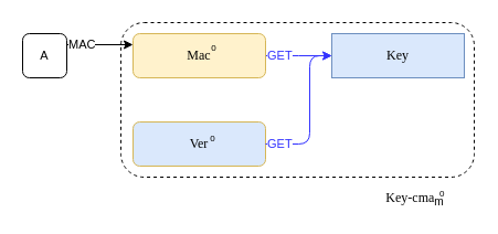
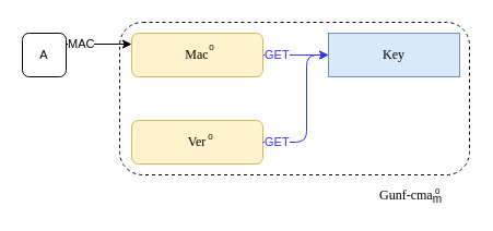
- <mxCell id="8" value="Ver" style="rounded=1;whiteSpace=wrap;html=1;fillColor=#dae8fc;strokeColor=#d6b656;fontFamily=Georgia;" parent="1" vertex="1"><mxGeometry x="120" y="110" width="120" height="40" as="geometry" /></mxCell>
+ <mxCell id="8" value="Ver" style="rounded=1;whiteSpace=wrap;html=1;fillColor=#fff2cc;strokeColor=#d6b656;fontFamily=Georgia;" parent="1" vertex="1"><mxGeometry x="120" y="110" width="120" height="40" as="geometry" /></mxCell>
- <mxCell id="12" value="Key-cma&lt;sub&gt;&lt;font face=&quot;Helvetica&quot;&gt;m&lt;/font&gt;&lt;/sub&gt;" style="text;html=1;align=center;verticalAlign=middle;resizable=0;points=[];autosize=1;fontFamily=Georgia;" vertex="1" parent="1"><mxGeometry x="335" y="170" width="80" height="20" as="geometry" /></mxCell>
+ <mxCell id="12" value="Gunf-cma&lt;sub&gt;&lt;font face=&quot;Helvetica&quot;&gt;m&lt;/font&gt;&lt;/sub&gt;" style="text;html=1;align=center;verticalAlign=middle;resizable=0;points=[];autosize=1;fontFamily=Georgia;" vertex="1" parent="1"><mxGeometry x="335" y="170" width="80" height="20" as="geometry" /></mxCell>
